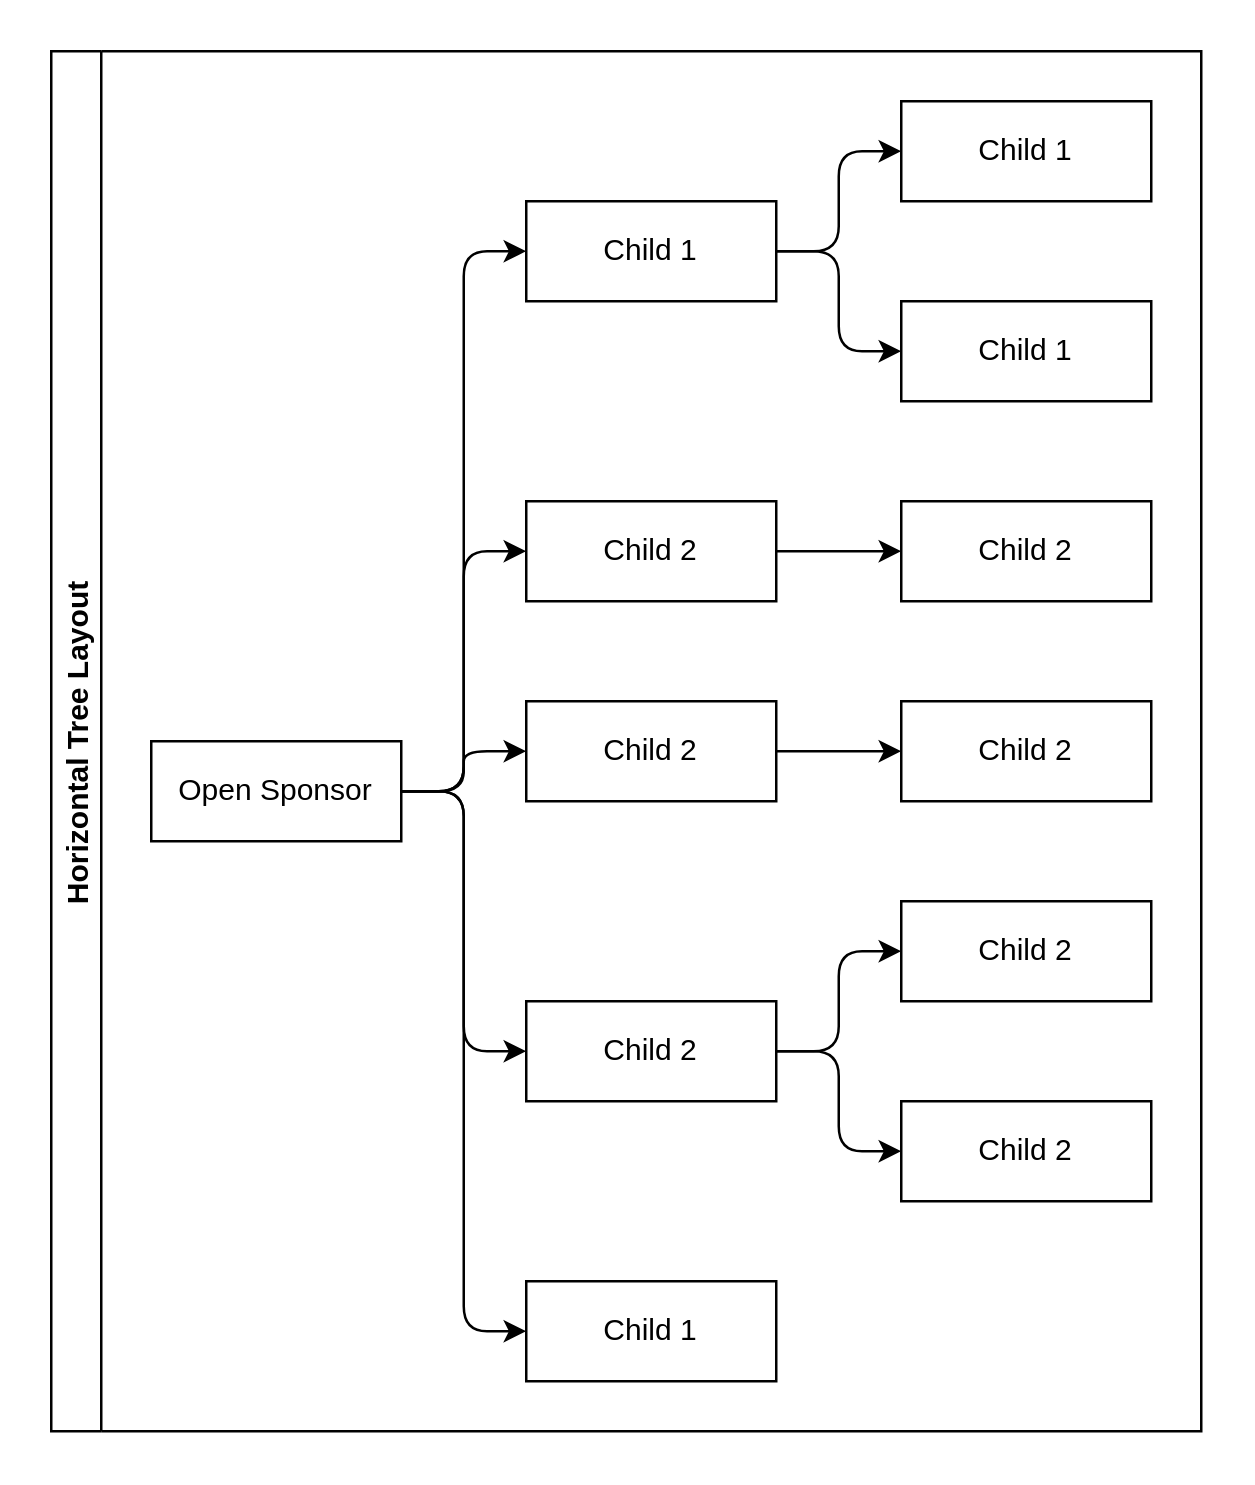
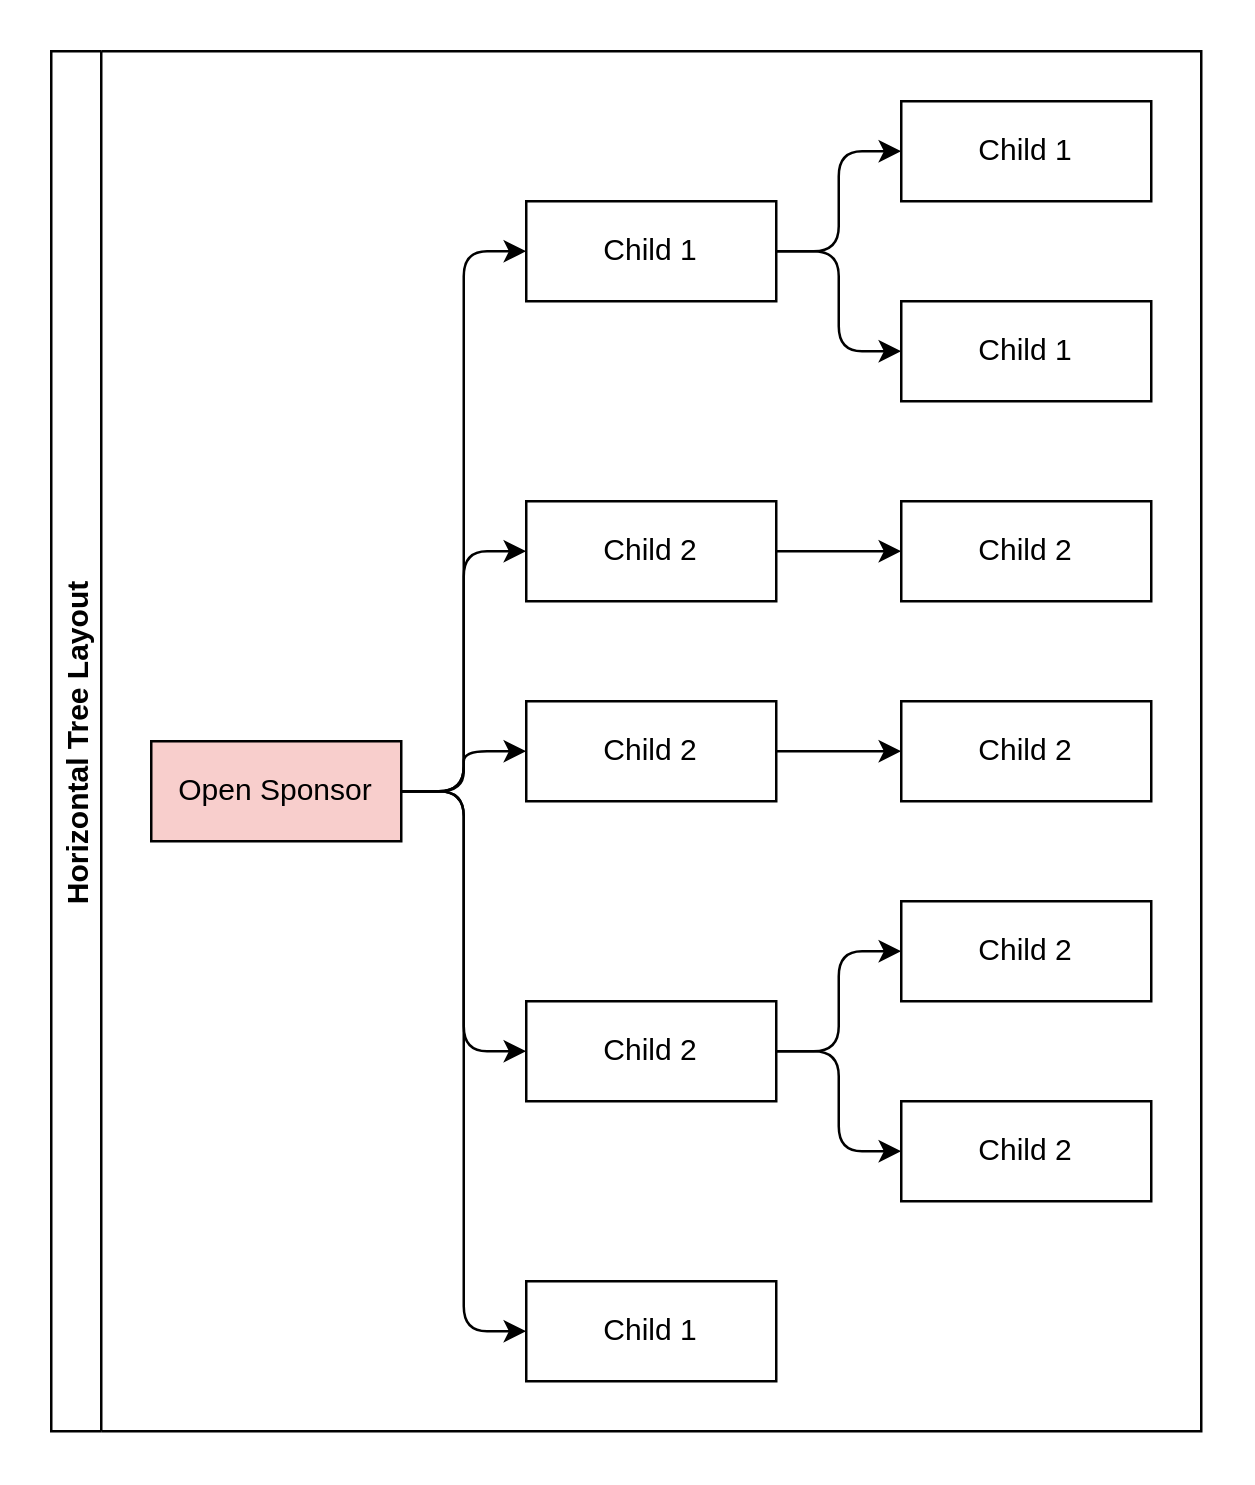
- <mxCell id="3" value="Open Sponsor" style="whiteSpace=wrap;html=1;" vertex="1" parent="2"><mxGeometry x="40" y="276" width="100" height="40" as="geometry" /></mxCell>
+ <mxCell id="3" value="Open Sponsor" style="whiteSpace=wrap;html=1;fillColor=#f8cecc;" vertex="1" parent="2"><mxGeometry x="40" y="276" width="100" height="40" as="geometry" /></mxCell>
